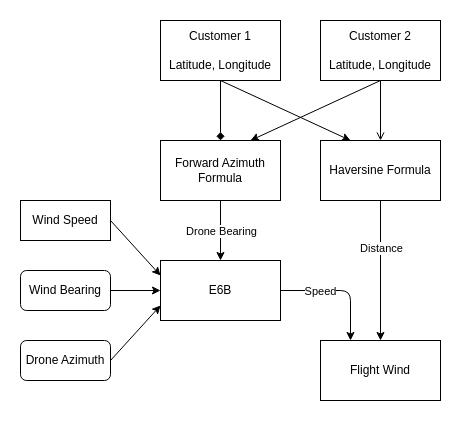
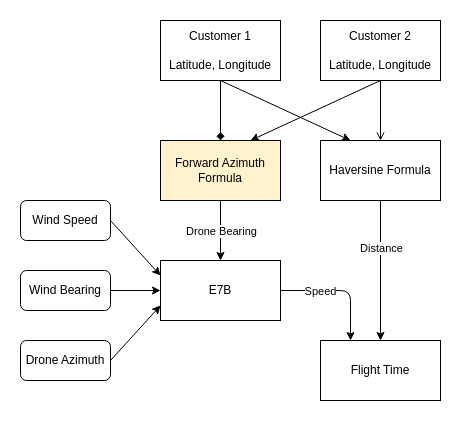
- <mxCell id="5" value="Forward Azimuth Formula" style="rounded=0;whiteSpace=wrap;html=1;" vertex="1" parent="1"><mxGeometry x="160" y="140" width="120" height="60" as="geometry" /></mxCell>
+ <mxCell id="5" value="Forward Azimuth Formula" style="rounded=0;whiteSpace=wrap;html=1;fillColor=#fff2cc;" vertex="1" parent="1"><mxGeometry x="160" y="140" width="120" height="60" as="geometry" /></mxCell>
- <mxCell id="8" value="Wind Speed" style="whiteSpace=wrap;html=1;rounded=0;" vertex="1" parent="1"><mxGeometry x="20" y="200" width="90" height="40" as="geometry" /></mxCell>
+ <mxCell id="8" value="Wind Speed" style="rounded=1;whiteSpace=wrap;html=1;" vertex="1" parent="1"><mxGeometry x="20" y="200" width="90" height="40" as="geometry" /></mxCell>
- <mxCell id="6" value="E6B" style="rounded=0;whiteSpace=wrap;html=1;" vertex="1" parent="1"><mxGeometry x="160" y="260" width="120" height="60" as="geometry" /></mxCell>
+ <mxCell id="6" value="E7B" style="rounded=0;whiteSpace=wrap;html=1;" vertex="1" parent="1"><mxGeometry x="160" y="260" width="120" height="60" as="geometry" /></mxCell>
- <mxCell id="7" value="Flight Wind" style="rounded=0;whiteSpace=wrap;html=1;" vertex="1" parent="1"><mxGeometry x="320" y="340" width="120" height="60" as="geometry" /></mxCell>
+ <mxCell id="7" value="Flight Time" style="rounded=0;whiteSpace=wrap;html=1;" vertex="1" parent="1"><mxGeometry x="320" y="340" width="120" height="60" as="geometry" /></mxCell>
